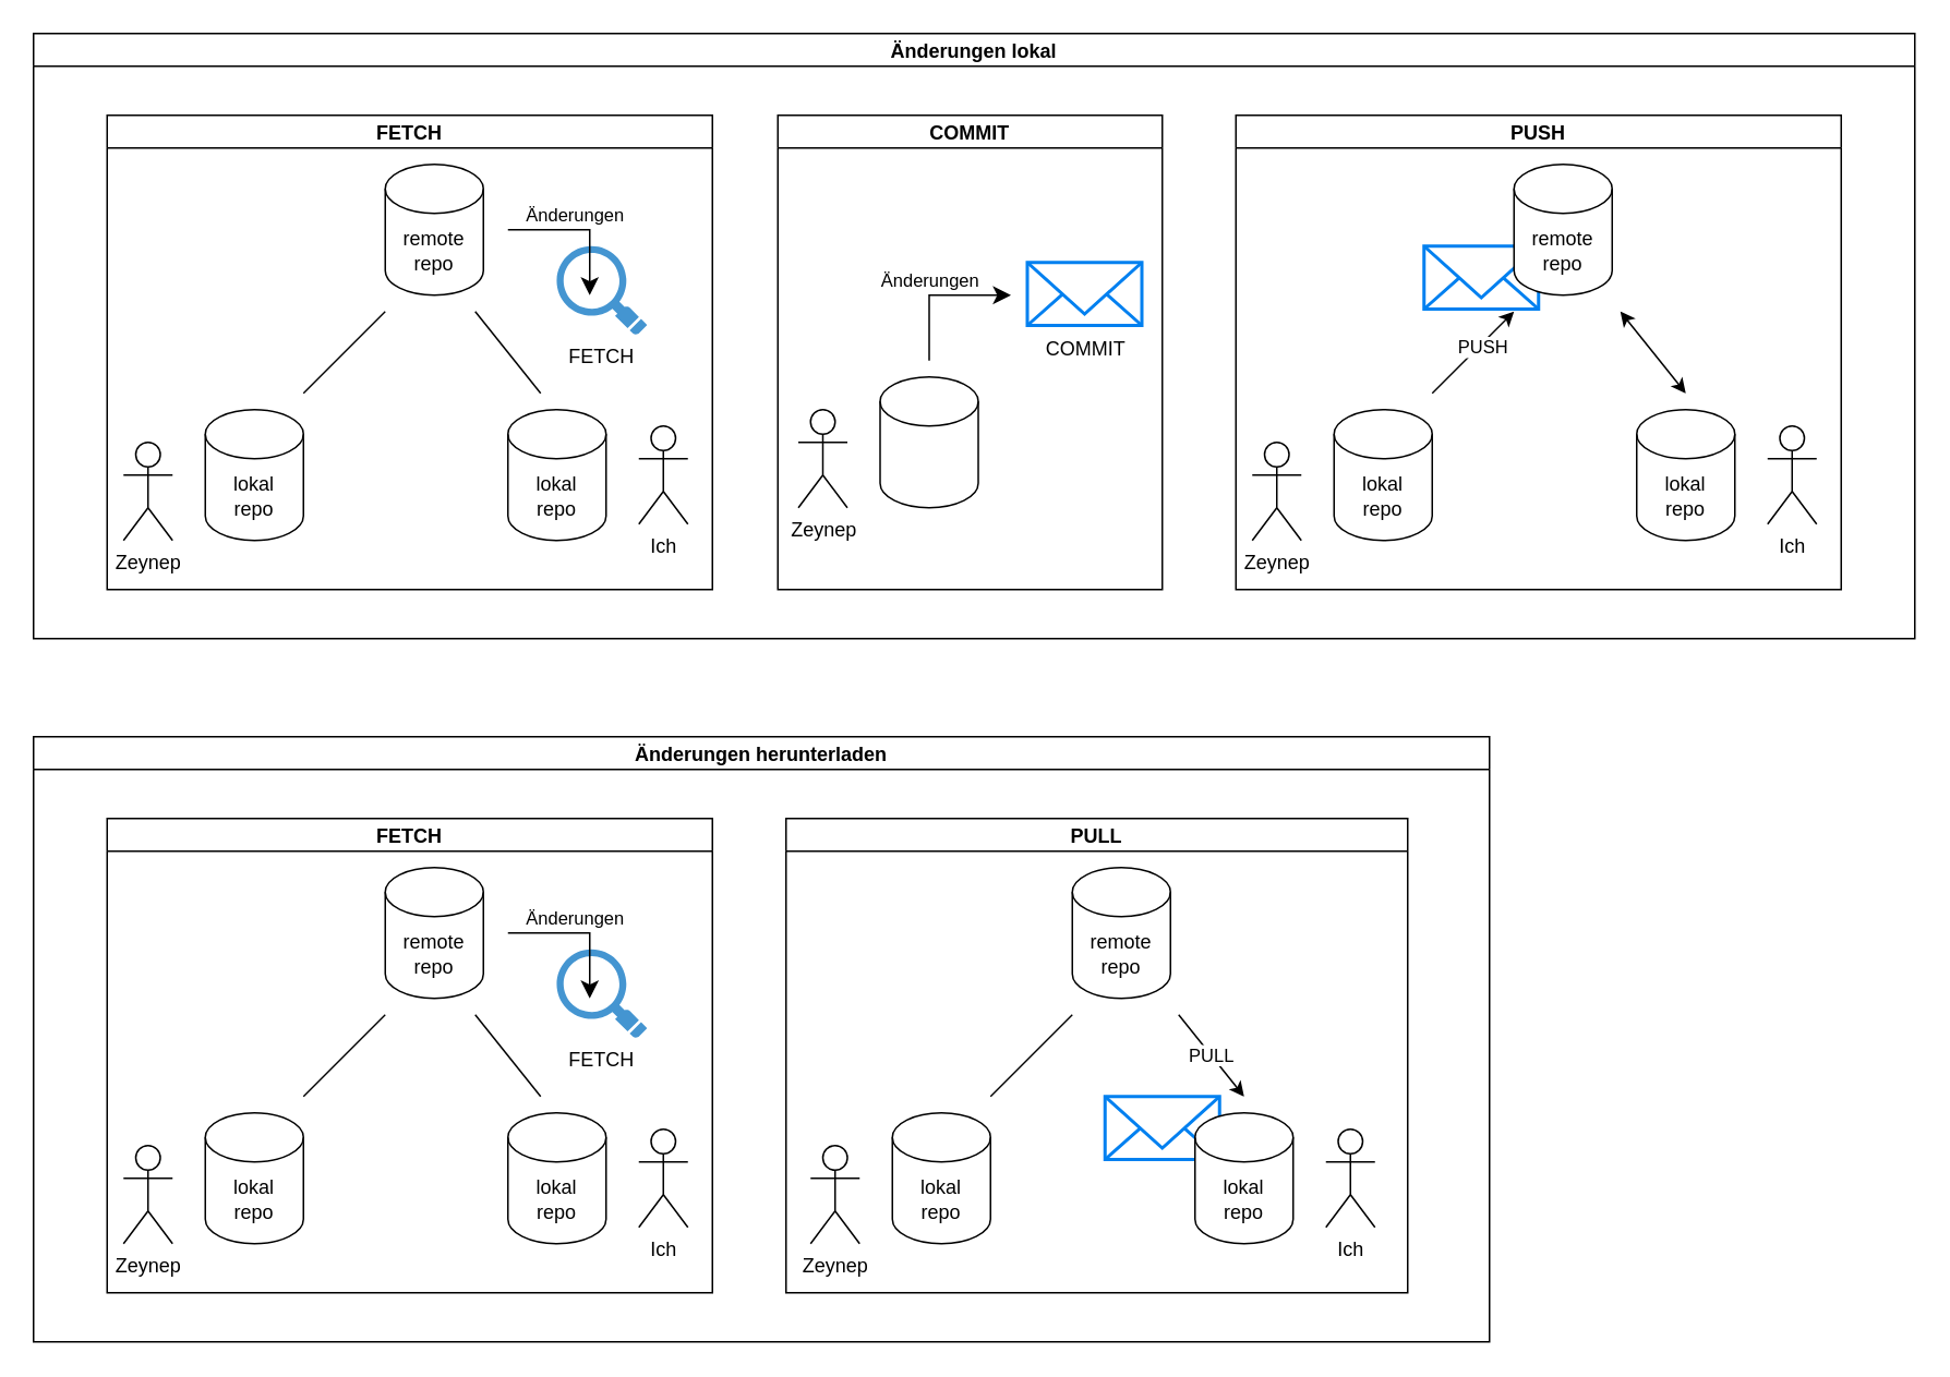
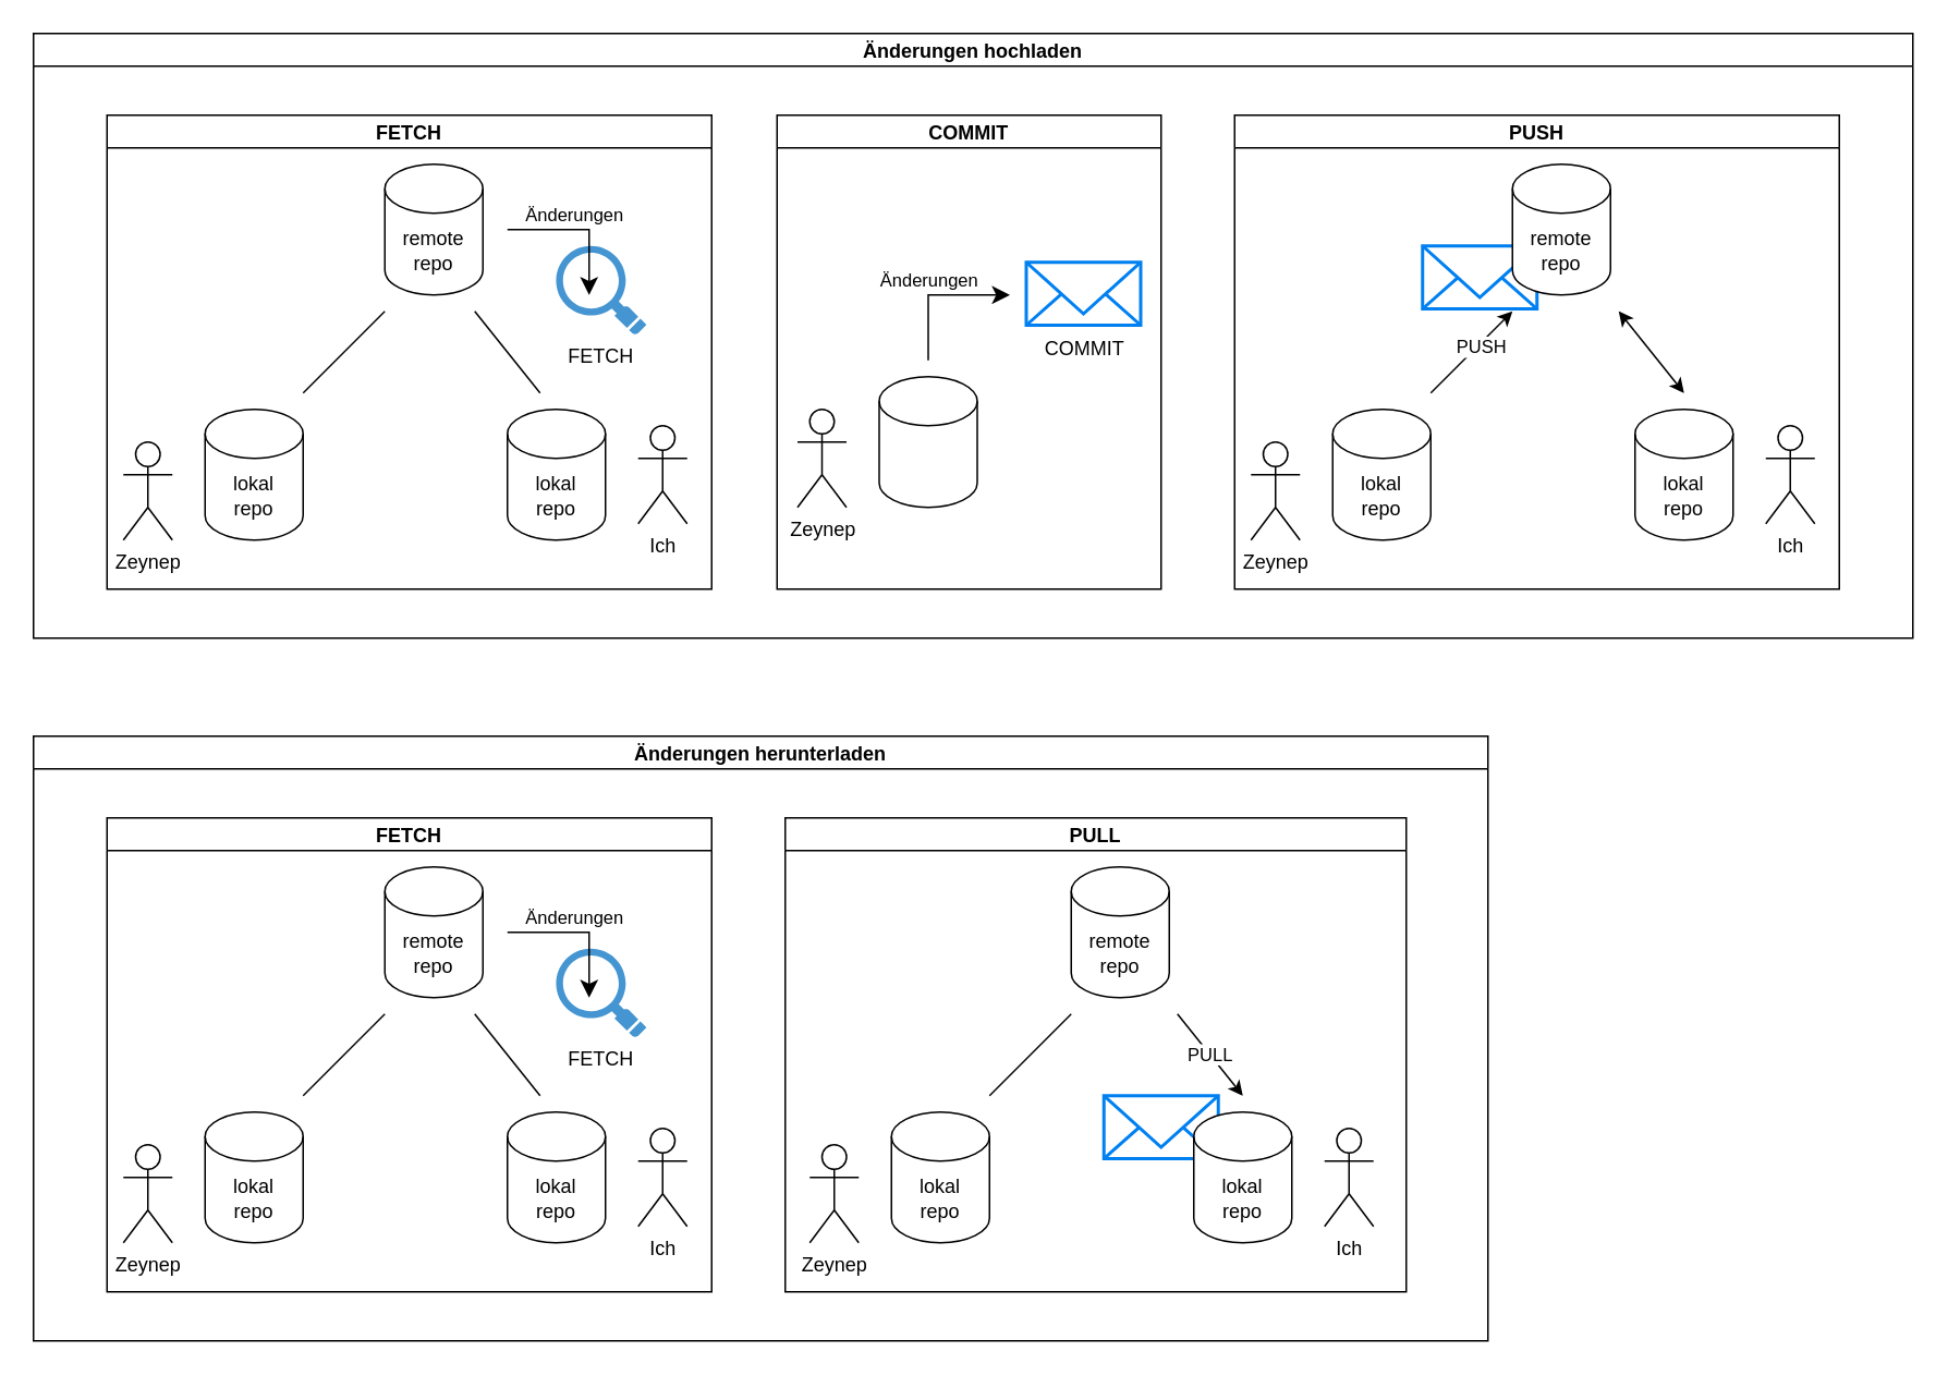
- <mxCell id="2" value="Änderungen lokal" style="swimlane;startSize=20;horizontal=1;containerType=tree;newEdgeStyle={&quot;edgeStyle&quot;:&quot;elbowEdgeStyle&quot;,&quot;startArrow&quot;:&quot;none&quot;,&quot;endArrow&quot;:&quot;none&quot;};" vertex="1" parent="1"><mxGeometry x="20" y="20" width="1150" height="370" as="geometry" /></mxCell>
+ <mxCell id="2" value="Änderungen hochladen" style="swimlane;startSize=20;horizontal=1;containerType=tree;newEdgeStyle={&quot;edgeStyle&quot;:&quot;elbowEdgeStyle&quot;,&quot;startArrow&quot;:&quot;none&quot;,&quot;endArrow&quot;:&quot;none&quot;};" vertex="1" parent="1"><mxGeometry x="20" y="20" width="1150" height="370" as="geometry" /></mxCell>
